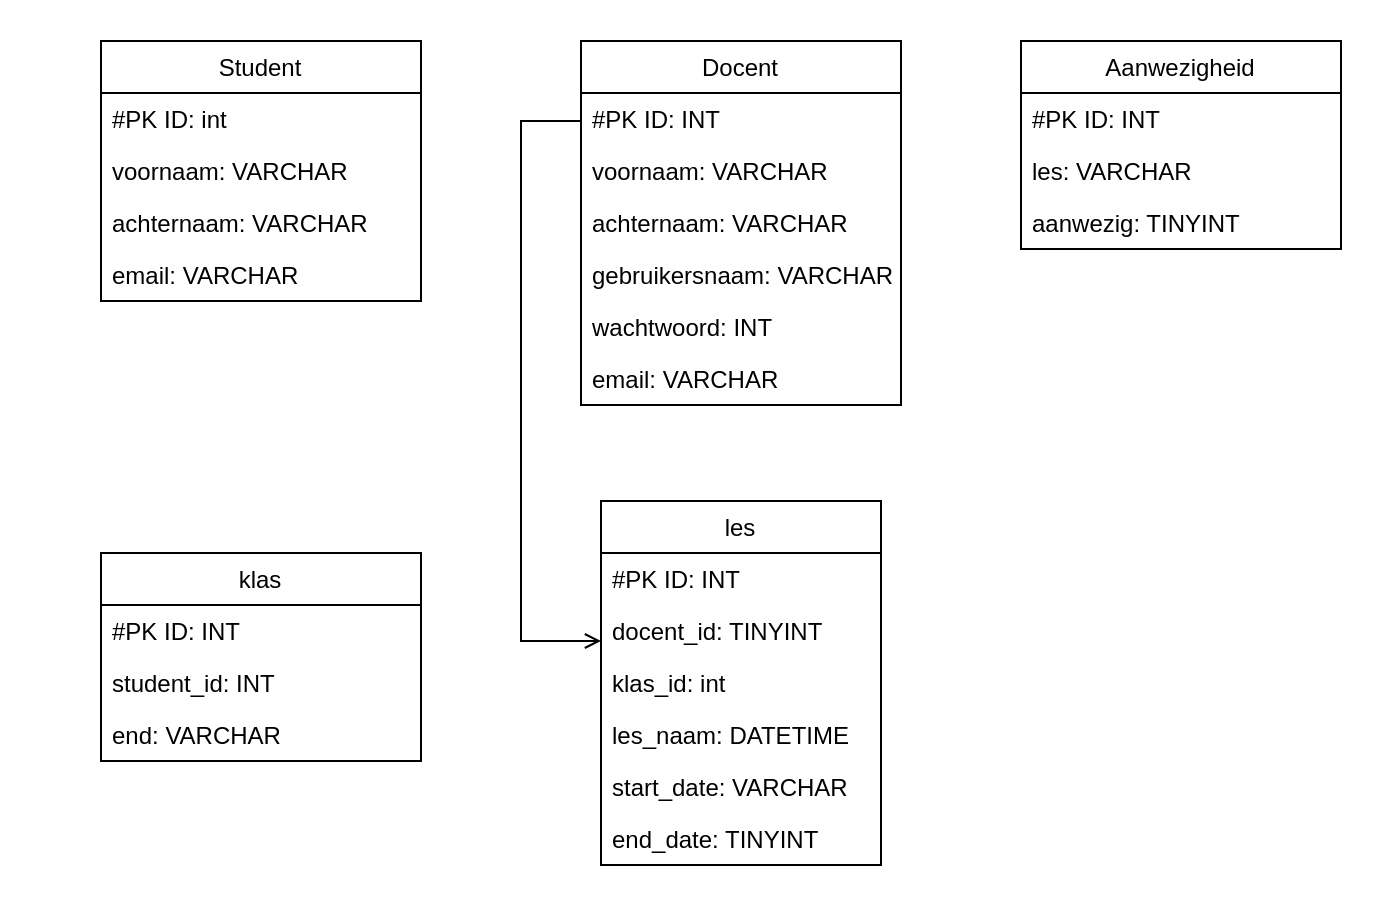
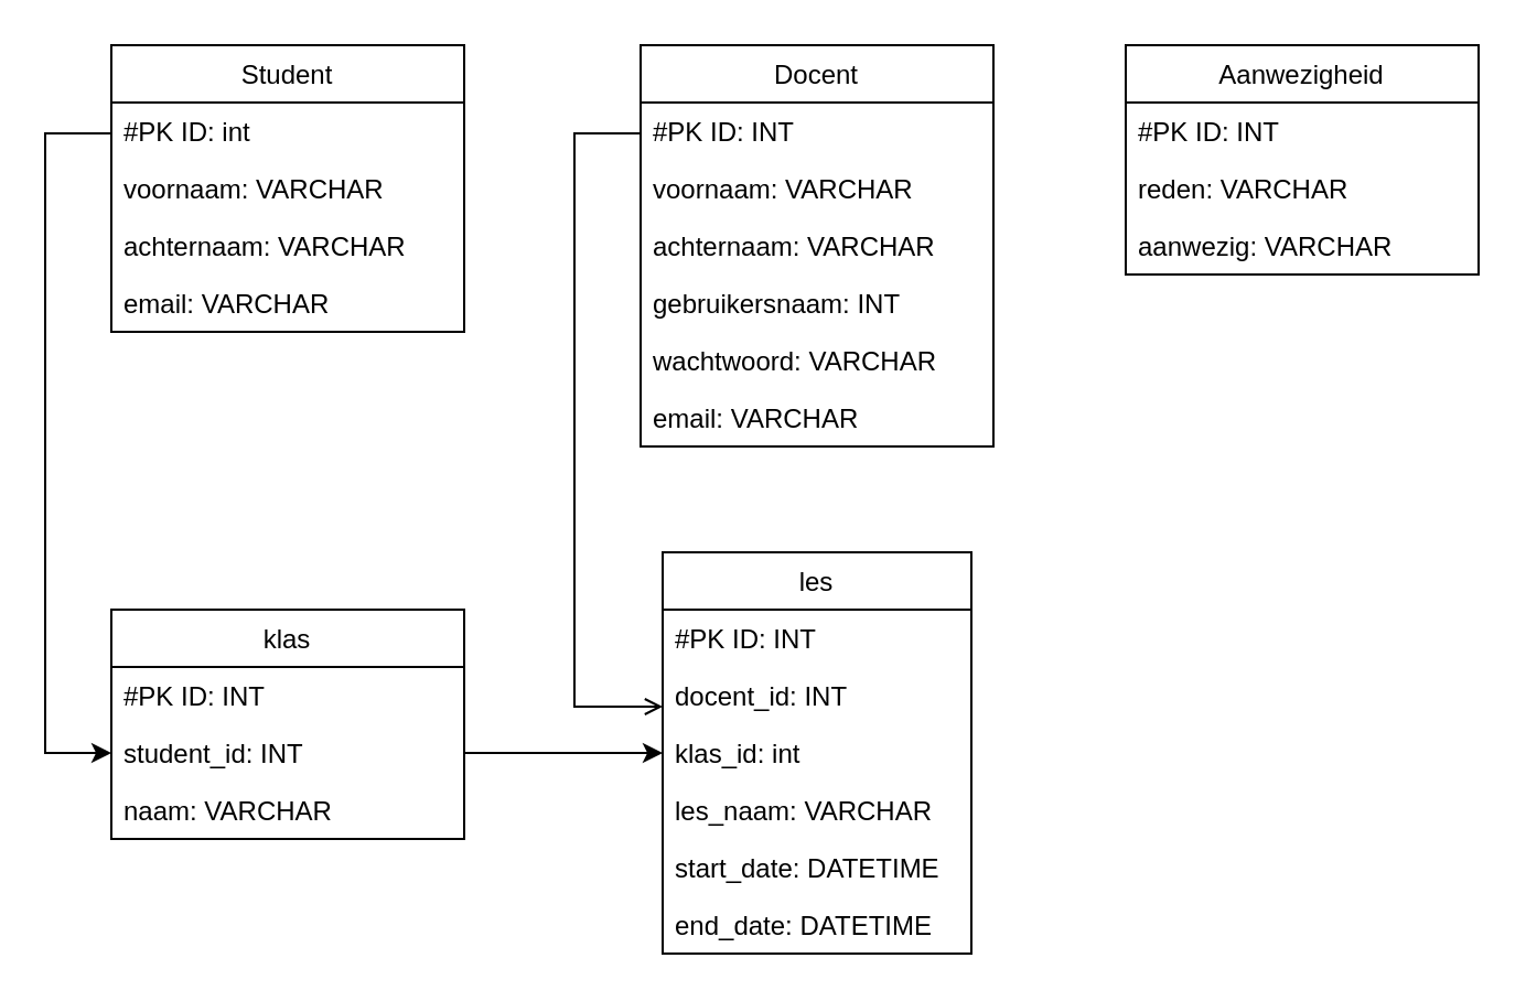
- <mxCell id="29" value="les: VARCHAR" style="text;strokeColor=none;fillColor=none;align=left;verticalAlign=top;spacingLeft=4;spacingRight=4;overflow=hidden;rotatable=0;points=[[0,0.5],[1,0.5]];portConstraint=eastwest;" parent="27" vertex="1"><mxGeometry y="52" width="160" height="26" as="geometry" /></mxCell>
+ <mxCell id="29" value="reden: VARCHAR" style="text;strokeColor=none;fillColor=none;align=left;verticalAlign=top;spacingLeft=4;spacingRight=4;overflow=hidden;rotatable=0;points=[[0,0.5],[1,0.5]];portConstraint=eastwest;" parent="27" vertex="1"><mxGeometry y="52" width="160" height="26" as="geometry" /></mxCell>
- <mxCell id="30" value="aanwezig: TINYINT" style="text;strokeColor=none;fillColor=none;align=left;verticalAlign=top;spacingLeft=4;spacingRight=4;overflow=hidden;rotatable=0;points=[[0,0.5],[1,0.5]];portConstraint=eastwest;" vertex="1" parent="27"><mxGeometry y="78" width="160" height="26" as="geometry" /></mxCell>
+ <mxCell id="30" value="aanwezig: VARCHAR" style="text;strokeColor=none;fillColor=none;align=left;verticalAlign=top;spacingLeft=4;spacingRight=4;overflow=hidden;rotatable=0;points=[[0,0.5],[1,0.5]];portConstraint=eastwest;" vertex="1" parent="27"><mxGeometry y="78" width="160" height="26" as="geometry" /></mxCell>
- <mxCell id="11" value="gebruikersnaam: VARCHAR" style="text;strokeColor=none;fillColor=none;align=left;verticalAlign=top;spacingLeft=4;spacingRight=4;overflow=hidden;rotatable=0;points=[[0,0.5],[1,0.5]];portConstraint=eastwest;" vertex="1" parent="7"><mxGeometry y="104" width="160" height="26" as="geometry" /></mxCell>
+ <mxCell id="11" value="gebruikersnaam: INT" style="text;strokeColor=none;fillColor=none;align=left;verticalAlign=top;spacingLeft=4;spacingRight=4;overflow=hidden;rotatable=0;points=[[0,0.5],[1,0.5]];portConstraint=eastwest;" vertex="1" parent="7"><mxGeometry y="104" width="160" height="26" as="geometry" /></mxCell>
- <mxCell id="12" value="wachtwoord: INT" style="text;strokeColor=none;fillColor=none;align=left;verticalAlign=top;spacingLeft=4;spacingRight=4;overflow=hidden;rotatable=0;points=[[0,0.5],[1,0.5]];portConstraint=eastwest;" vertex="1" parent="7"><mxGeometry y="130" width="160" height="26" as="geometry" /></mxCell>
+ <mxCell id="12" value="wachtwoord: VARCHAR" style="text;strokeColor=none;fillColor=none;align=left;verticalAlign=top;spacingLeft=4;spacingRight=4;overflow=hidden;rotatable=0;points=[[0,0.5],[1,0.5]];portConstraint=eastwest;" vertex="1" parent="7"><mxGeometry y="130" width="160" height="26" as="geometry" /></mxCell>
+ <mxCell id="21" style="edgeStyle=orthogonalEdgeStyle;rounded=0;orthogonalLoop=1;jettySize=auto;html=1;entryX=0;entryY=0.5;entryDx=0;entryDy=0;" edge="1" parent="1" source="22" target="4"><mxGeometry relative="1" as="geometry"><Array as="points"><mxPoint x="20" y="60" /><mxPoint x="20" y="341" /></Array></mxGeometry></mxCell>
- <mxCell id="16" value="docent_id: TINYINT" style="text;strokeColor=none;fillColor=none;align=left;verticalAlign=top;spacingLeft=4;spacingRight=4;overflow=hidden;rotatable=0;points=[[0,0.5],[1,0.5]];portConstraint=eastwest;" parent="14" vertex="1"><mxGeometry y="52" width="140" height="26" as="geometry" /></mxCell>
+ <mxCell id="16" value="docent_id: INT" style="text;strokeColor=none;fillColor=none;align=left;verticalAlign=top;spacingLeft=4;spacingRight=4;overflow=hidden;rotatable=0;points=[[0,0.5],[1,0.5]];portConstraint=eastwest;" parent="14" vertex="1"><mxGeometry y="52" width="140" height="26" as="geometry" /></mxCell>
+ <mxCell id="31" style="edgeStyle=orthogonalEdgeStyle;rounded=0;orthogonalLoop=1;jettySize=auto;html=1;entryX=0;entryY=0.5;entryDx=0;entryDy=0;" edge="1" parent="1" source="4" target="17"><mxGeometry relative="1" as="geometry" /></mxCell>
- <mxCell id="5" value="end: VARCHAR" style="text;strokeColor=none;fillColor=none;align=left;verticalAlign=top;spacingLeft=4;spacingRight=4;overflow=hidden;rotatable=0;points=[[0,0.5],[1,0.5]];portConstraint=eastwest;" parent="2" vertex="1"><mxGeometry y="78" width="160" height="26" as="geometry" /></mxCell>
+ <mxCell id="5" value="naam: VARCHAR" style="text;strokeColor=none;fillColor=none;align=left;verticalAlign=top;spacingLeft=4;spacingRight=4;overflow=hidden;rotatable=0;points=[[0,0.5],[1,0.5]];portConstraint=eastwest;" parent="2" vertex="1"><mxGeometry y="78" width="160" height="26" as="geometry" /></mxCell>
- <mxCell id="18" value="les_naam: DATETIME" style="text;strokeColor=none;fillColor=none;align=left;verticalAlign=top;spacingLeft=4;spacingRight=4;overflow=hidden;rotatable=0;points=[[0,0.5],[1,0.5]];portConstraint=eastwest;" parent="14" vertex="1"><mxGeometry y="104" width="140" height="26" as="geometry" /></mxCell>
+ <mxCell id="18" value="les_naam: VARCHAR" style="text;strokeColor=none;fillColor=none;align=left;verticalAlign=top;spacingLeft=4;spacingRight=4;overflow=hidden;rotatable=0;points=[[0,0.5],[1,0.5]];portConstraint=eastwest;" parent="14" vertex="1"><mxGeometry y="104" width="140" height="26" as="geometry" /></mxCell>
- <mxCell id="19" value="start_date: VARCHAR" style="text;strokeColor=none;fillColor=none;align=left;verticalAlign=top;spacingLeft=4;spacingRight=4;overflow=hidden;rotatable=0;points=[[0,0.5],[1,0.5]];portConstraint=eastwest;" parent="14" vertex="1"><mxGeometry y="130" width="140" height="26" as="geometry" /></mxCell>
+ <mxCell id="19" value="start_date: DATETIME" style="text;strokeColor=none;fillColor=none;align=left;verticalAlign=top;spacingLeft=4;spacingRight=4;overflow=hidden;rotatable=0;points=[[0,0.5],[1,0.5]];portConstraint=eastwest;" parent="14" vertex="1"><mxGeometry y="130" width="140" height="26" as="geometry" /></mxCell>
- <mxCell id="20" value="end_date: TINYINT" style="text;strokeColor=none;fillColor=none;align=left;verticalAlign=top;spacingLeft=4;spacingRight=4;overflow=hidden;rotatable=0;points=[[0,0.5],[1,0.5]];portConstraint=eastwest;" parent="14" vertex="1"><mxGeometry y="156" width="140" height="26" as="geometry" /></mxCell>
+ <mxCell id="20" value="end_date: DATETIME" style="text;strokeColor=none;fillColor=none;align=left;verticalAlign=top;spacingLeft=4;spacingRight=4;overflow=hidden;rotatable=0;points=[[0,0.5],[1,0.5]];portConstraint=eastwest;" parent="14" vertex="1"><mxGeometry y="156" width="140" height="26" as="geometry" /></mxCell>
